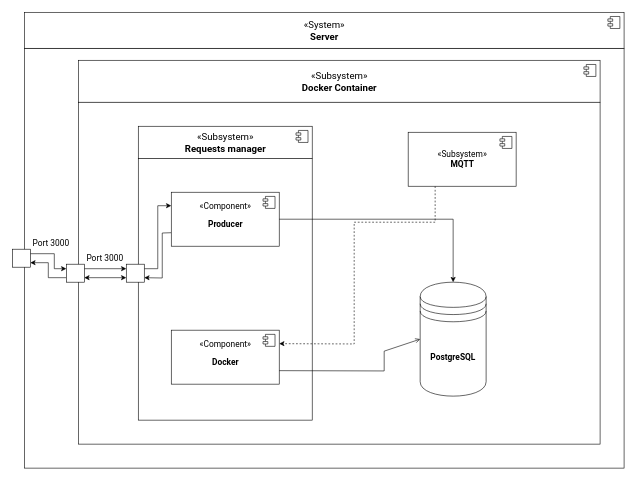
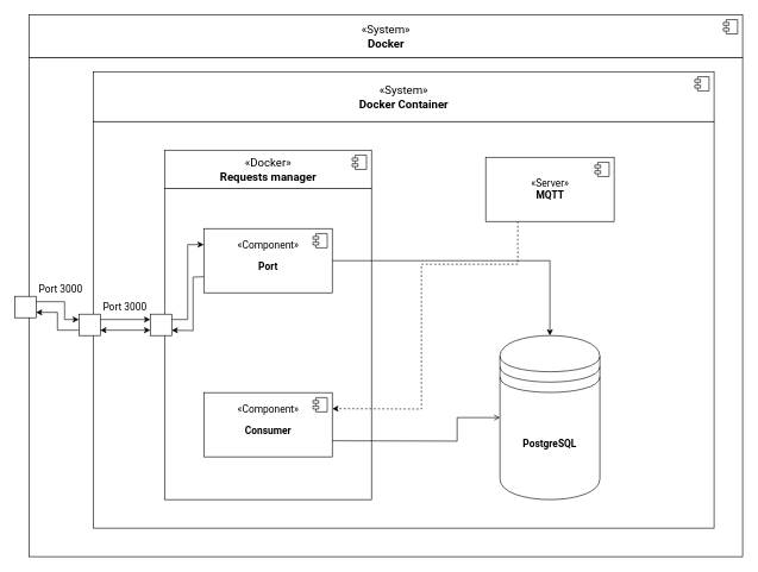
- <mxCell id="3" value="&lt;font style=&quot;font-size: 16px&quot; data-font-src=&quot;https://fonts.googleapis.com/css?family=Roboto&quot;&gt;«System»&lt;br&gt;&lt;b&gt;Server&lt;/b&gt;&lt;/font&gt;" style="html=1;dropTarget=0;align=center;verticalAlign=middle;fontFamily=Roboto;fontSource=https%3A%2F%2Ffonts.googleapis.com%2Fcss%3Ffamily%3DRoboto;" vertex="1" parent="1"><mxGeometry x="40" width="1000" height="60" as="geometry" y="20" /></mxCell>
+ <mxCell id="3" value="&lt;font style=&quot;font-size: 16px&quot; data-font-src=&quot;https://fonts.googleapis.com/css?family=Roboto&quot;&gt;«System»&lt;br&gt;&lt;b&gt;Docker&lt;/b&gt;&lt;/font&gt;" style="html=1;dropTarget=0;align=center;verticalAlign=middle;fontFamily=Roboto;fontSource=https%3A%2F%2Ffonts.googleapis.com%2Fcss%3Ffamily%3DRoboto;" vertex="1" parent="1"><mxGeometry x="40" width="1000" height="60" as="geometry" y="20" /></mxCell>
- <mxCell id="6" value="&lt;font style=&quot;font-size: 16px&quot;&gt;«Subsystem»&lt;br&gt;&lt;b&gt;Docker Container&lt;br&gt;&lt;/b&gt;&lt;/font&gt;" style="html=1;dropTarget=0;align=center;verticalAlign=middle;fontFamily=Roboto;fontSource=https%3A%2F%2Ffonts.googleapis.com%2Fcss%3Ffamily%3DRoboto;" vertex="1" parent="5"><mxGeometry width="870.0" height="70" as="geometry" /></mxCell>
+ <mxCell id="6" value="&lt;font style=&quot;font-size: 16px&quot;&gt;«System»&lt;br&gt;&lt;b&gt;Docker Container&lt;br&gt;&lt;/b&gt;&lt;/font&gt;" style="html=1;dropTarget=0;align=center;verticalAlign=middle;fontFamily=Roboto;fontSource=https%3A%2F%2Ffonts.googleapis.com%2Fcss%3Ffamily%3DRoboto;" vertex="1" parent="5"><mxGeometry width="870.0" height="70" as="geometry" /></mxCell>
- <mxCell id="12" value="&lt;font style=&quot;font-size: 16px&quot;&gt;«Subsystem»&lt;br&gt;&lt;b&gt;Req&lt;span style=&quot;white-space: pre&quot;&gt;uests manager&lt;/span&gt;&lt;br&gt;&lt;/b&gt;&lt;/font&gt;" style="html=1;dropTarget=0;align=center;verticalAlign=middle;fontFamily=Roboto;fontSource=https%3A%2F%2Ffonts.googleapis.com%2Fcss%3Ffamily%3DRoboto;" vertex="1" parent="10"><mxGeometry width="290" height="53.594" as="geometry" /></mxCell>
+ <mxCell id="12" value="&lt;font style=&quot;font-size: 16px&quot;&gt;«Docker»&lt;br&gt;&lt;b&gt;Req&lt;span style=&quot;white-space: pre&quot;&gt;uests manager&lt;/span&gt;&lt;br&gt;&lt;/b&gt;&lt;/font&gt;" style="html=1;dropTarget=0;align=center;verticalAlign=middle;fontFamily=Roboto;fontSource=https%3A%2F%2Ffonts.googleapis.com%2Fcss%3Ffamily%3DRoboto;" vertex="1" parent="10"><mxGeometry width="290" height="53.594" as="geometry" /></mxCell>
- <mxCell id="24" value="&lt;div&gt;«Subsystem»&lt;/div&gt;&lt;b&gt;MQTT&lt;/b&gt;" style="html=1;dropTarget=0;fontFamily=Roboto;fontSource=https%3A%2F%2Ffonts.googleapis.com%2Fcss%3Ffamily%3DRoboto;fontSize=14;align=center;verticalAlign=middle;" vertex="1" parent="5"><mxGeometry x="550" y="120" width="180" height="90" as="geometry" /></mxCell>
+ <mxCell id="24" value="&lt;div&gt;«Server»&lt;/div&gt;&lt;b&gt;MQTT&lt;/b&gt;" style="html=1;dropTarget=0;fontFamily=Roboto;fontSource=https%3A%2F%2Ffonts.googleapis.com%2Fcss%3Ffamily%3DRoboto;fontSize=14;align=center;verticalAlign=middle;" vertex="1" parent="5"><mxGeometry x="550" y="120" width="180" height="90" as="geometry" /></mxCell>
- <mxCell id="20" value="«Component»&lt;br&gt;&lt;blockquote&gt;&lt;b&gt;Producer&lt;/b&gt;&lt;br&gt;&lt;/blockquote&gt;" style="html=1;dropTarget=0;fontFamily=Roboto;fontSource=https%3A%2F%2Ffonts.googleapis.com%2Fcss%3Ffamily%3DRoboto;fontSize=14;align=center;verticalAlign=middle;" vertex="1" parent="10"><mxGeometry x="55" y="110" width="180" height="90" as="geometry" /></mxCell>
+ <mxCell id="20" value="«Component»&lt;br&gt;&lt;blockquote&gt;&lt;b&gt;Port&lt;/b&gt;&lt;br&gt;&lt;/blockquote&gt;" style="html=1;dropTarget=0;fontFamily=Roboto;fontSource=https%3A%2F%2Ffonts.googleapis.com%2Fcss%3Ffamily%3DRoboto;fontSize=14;align=center;verticalAlign=middle;" vertex="1" parent="10"><mxGeometry x="55" y="110" width="180" height="90" as="geometry" /></mxCell>
- <mxCell id="28" value="&lt;b&gt;PostgreSQL&lt;/b&gt;" style="shape=datastore;whiteSpace=wrap;html=1;fontFamily=Roboto;fontSource=https%3A%2F%2Ffonts.googleapis.com%2Fcss%3Ffamily%3DRoboto;fontSize=14;align=center;verticalAlign=middle;" vertex="1" parent="5"><mxGeometry x="570" y="370" width="110" height="190" as="geometry" /></mxCell>
+ <mxCell id="28" value="&lt;b&gt;PostgreSQL&lt;/b&gt;" style="shape=datastore;whiteSpace=wrap;html=1;fontFamily=Roboto;fontSource=https%3A%2F%2Ffonts.googleapis.com%2Fcss%3Ffamily%3DRoboto;fontSize=14;align=center;verticalAlign=middle;" vertex="1" parent="5"><mxGeometry x="570" y="370" width="140" height="230" as="geometry" /></mxCell>
- <mxCell id="17" value="«Component»&lt;br&gt;&lt;blockquote&gt;&lt;b&gt;Docker&lt;/b&gt;&lt;br&gt;&lt;/blockquote&gt;" style="html=1;dropTarget=0;fontFamily=Roboto;fontSource=https%3A%2F%2Ffonts.googleapis.com%2Fcss%3Ffamily%3DRoboto;fontSize=14;align=center;verticalAlign=middle;" vertex="1" parent="10"><mxGeometry x="55" y="340" width="180" height="90" as="geometry" /></mxCell>
+ <mxCell id="17" value="«Component»&lt;br&gt;&lt;blockquote&gt;&lt;b&gt;Consumer&lt;/b&gt;&lt;br&gt;&lt;/blockquote&gt;" style="html=1;dropTarget=0;fontFamily=Roboto;fontSource=https%3A%2F%2Ffonts.googleapis.com%2Fcss%3Ffamily%3DRoboto;fontSize=14;align=center;verticalAlign=middle;" vertex="1" parent="10"><mxGeometry x="55" y="340" width="180" height="90" as="geometry" /></mxCell>
